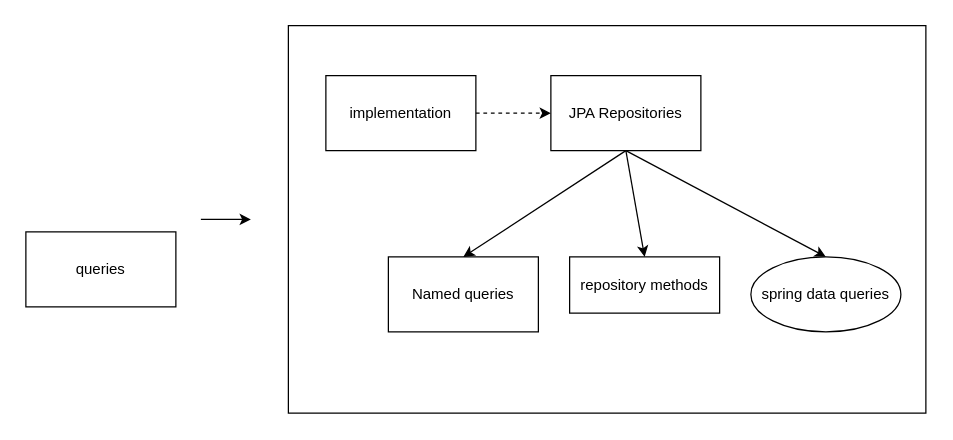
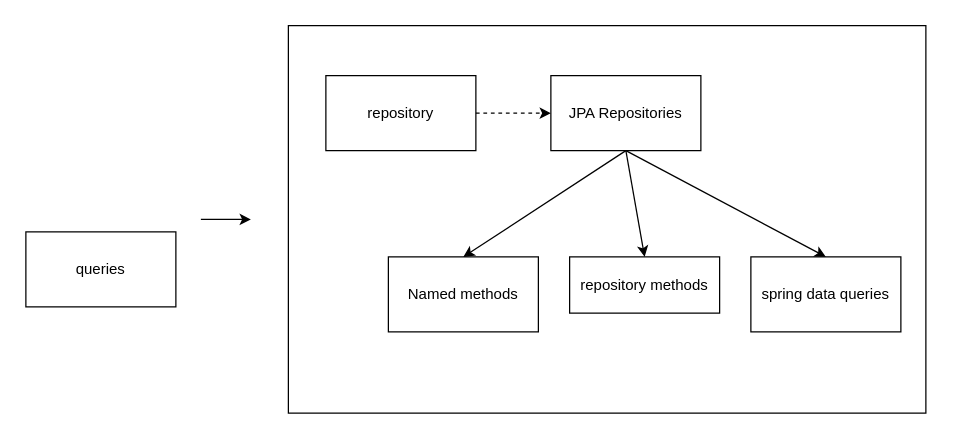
- <mxCell id="4" value="implementation" style="rounded=0;whiteSpace=wrap;html=1;" vertex="1" parent="1"><mxGeometry x="260" y="60" width="120" height="60" as="geometry" /></mxCell>
+ <mxCell id="4" value="repository" style="rounded=0;whiteSpace=wrap;html=1;" vertex="1" parent="1"><mxGeometry x="260" y="60" width="120" height="60" as="geometry" /></mxCell>
- <mxCell id="6" value="Named queries" style="rounded=0;whiteSpace=wrap;html=1;" vertex="1" parent="1"><mxGeometry x="310" y="205" width="120" height="60" as="geometry" /></mxCell>
+ <mxCell id="6" value="Named methods" style="rounded=0;whiteSpace=wrap;html=1;" vertex="1" parent="1"><mxGeometry x="310" y="205" width="120" height="60" as="geometry" /></mxCell>
- <mxCell id="7" value="spring data queries" style="ellipse;whiteSpace=wrap;html=1;" vertex="1" parent="1"><mxGeometry x="600" y="205" width="120" height="60" as="geometry" /></mxCell>
+ <mxCell id="7" value="spring data queries" style="rounded=0;whiteSpace=wrap;html=1;" vertex="1" parent="1"><mxGeometry x="600" y="205" width="120" height="60" as="geometry" /></mxCell>
